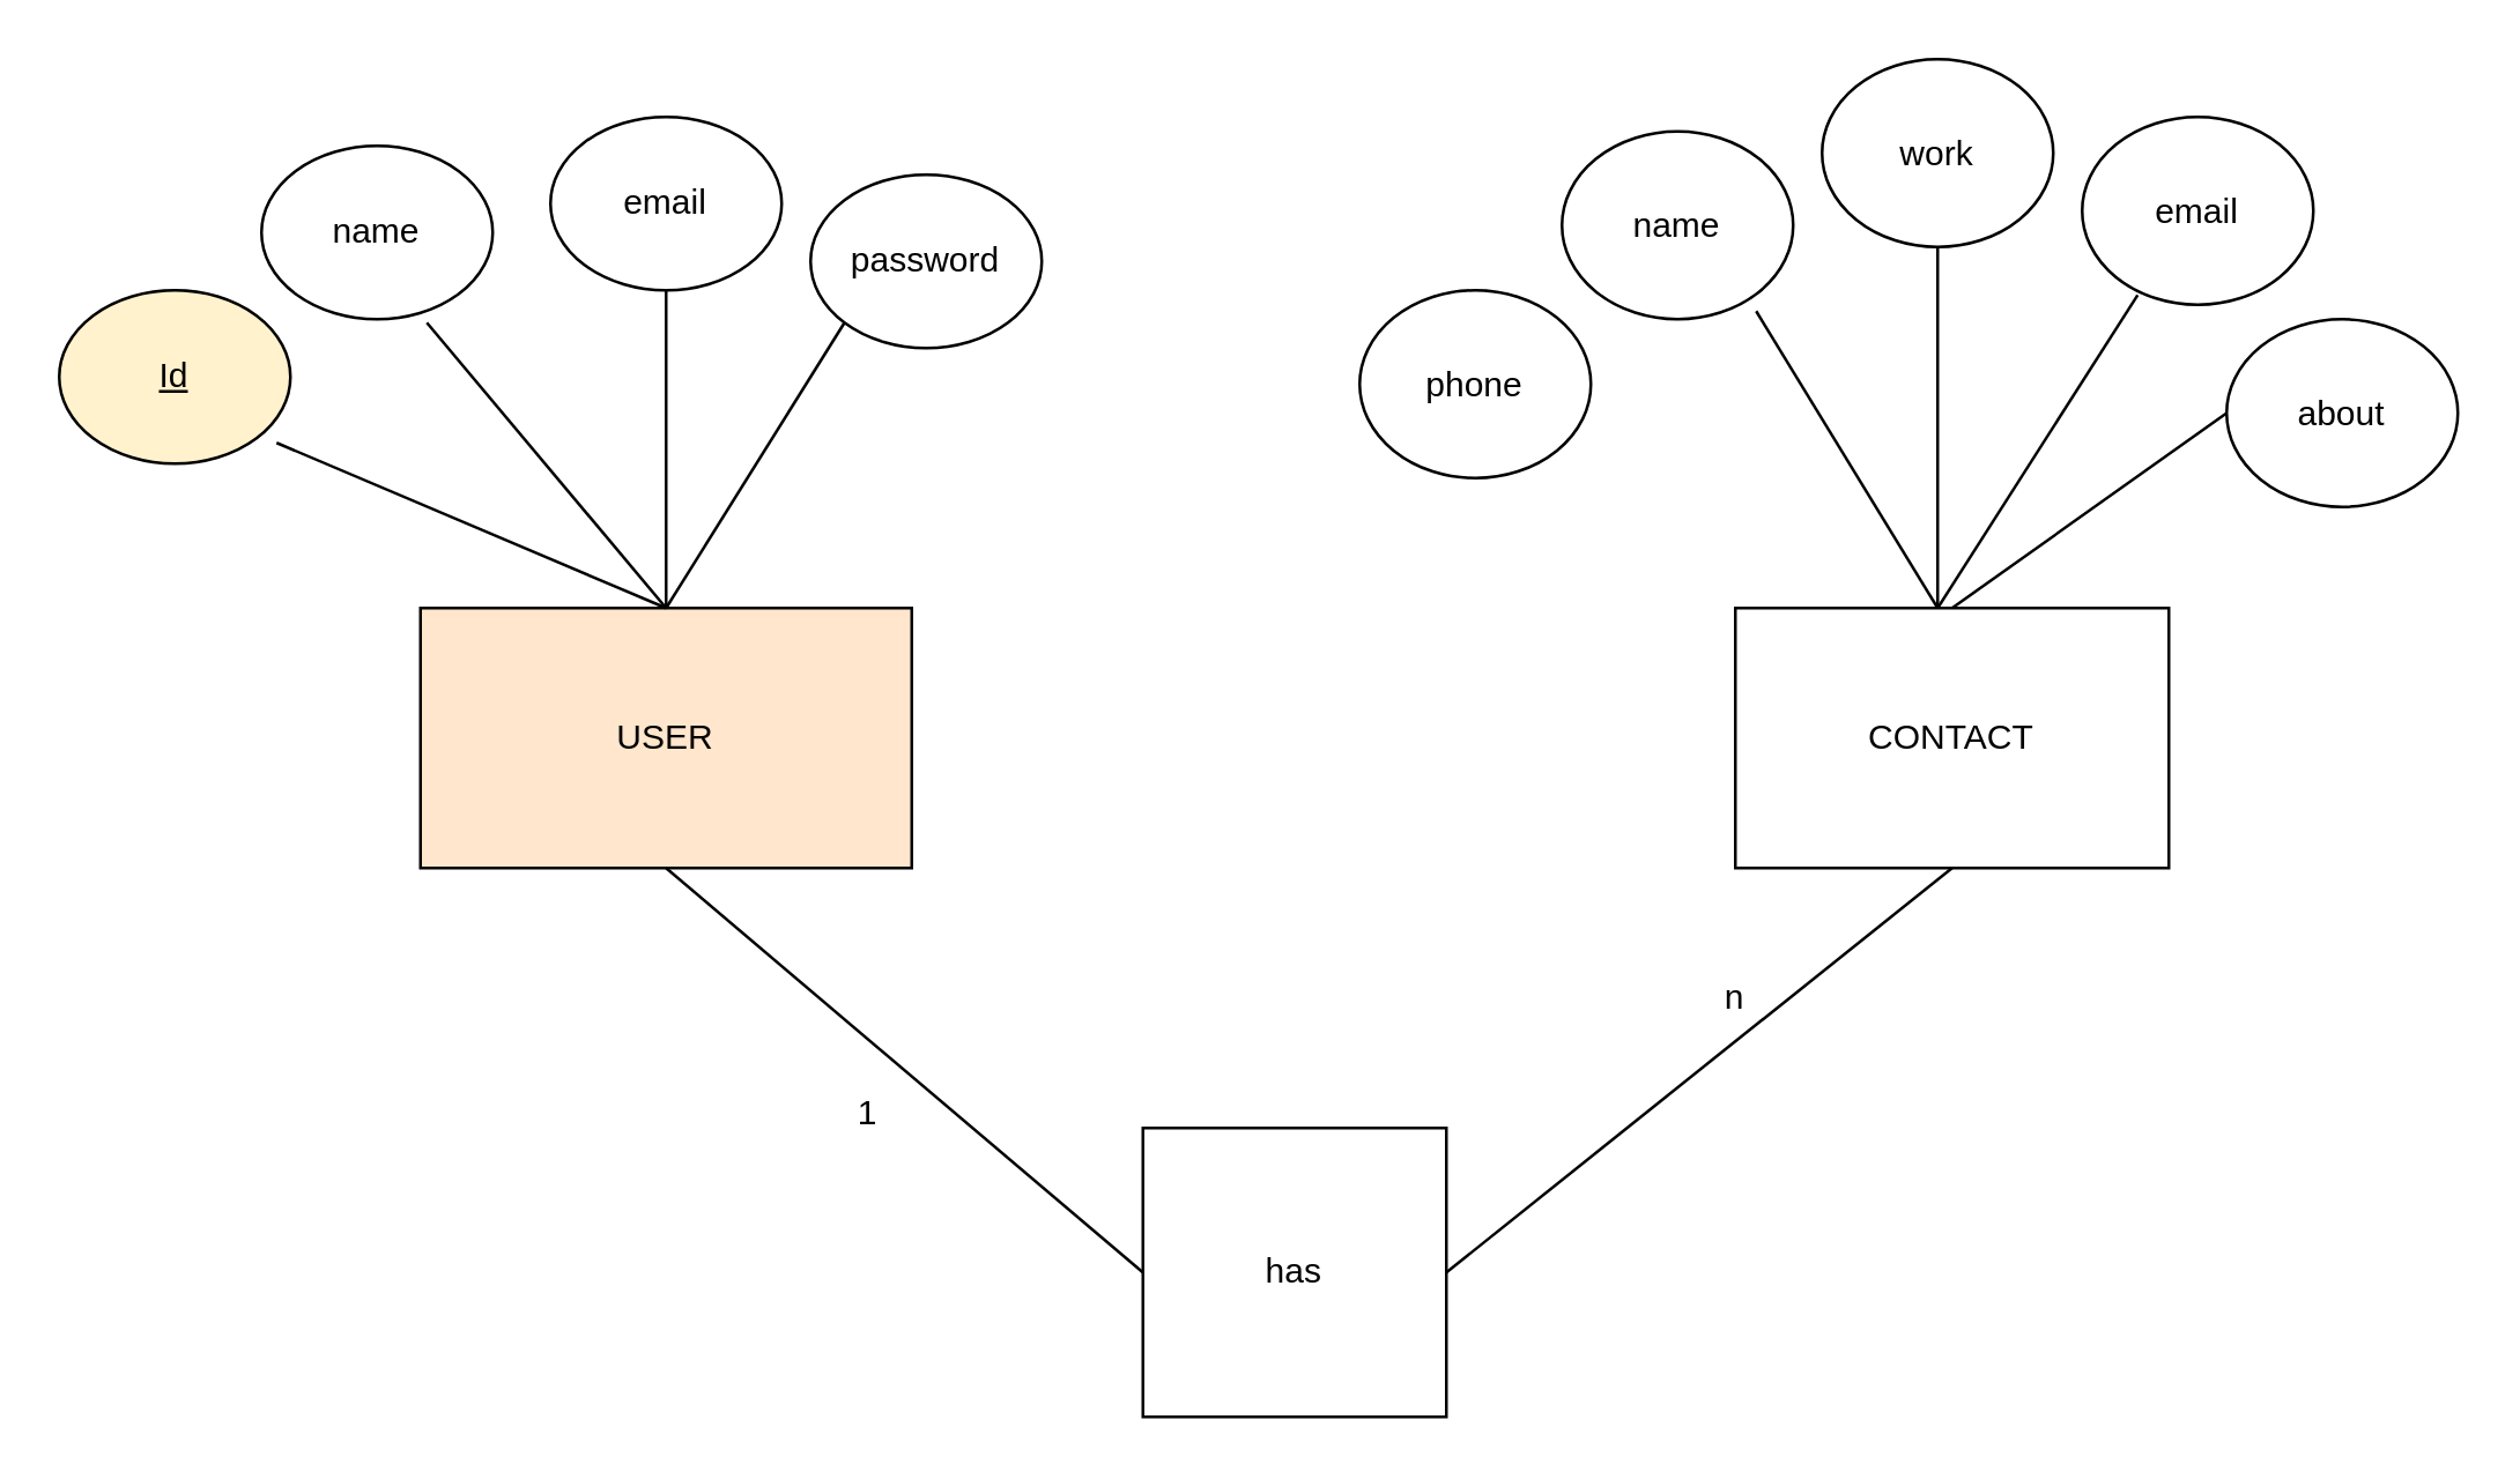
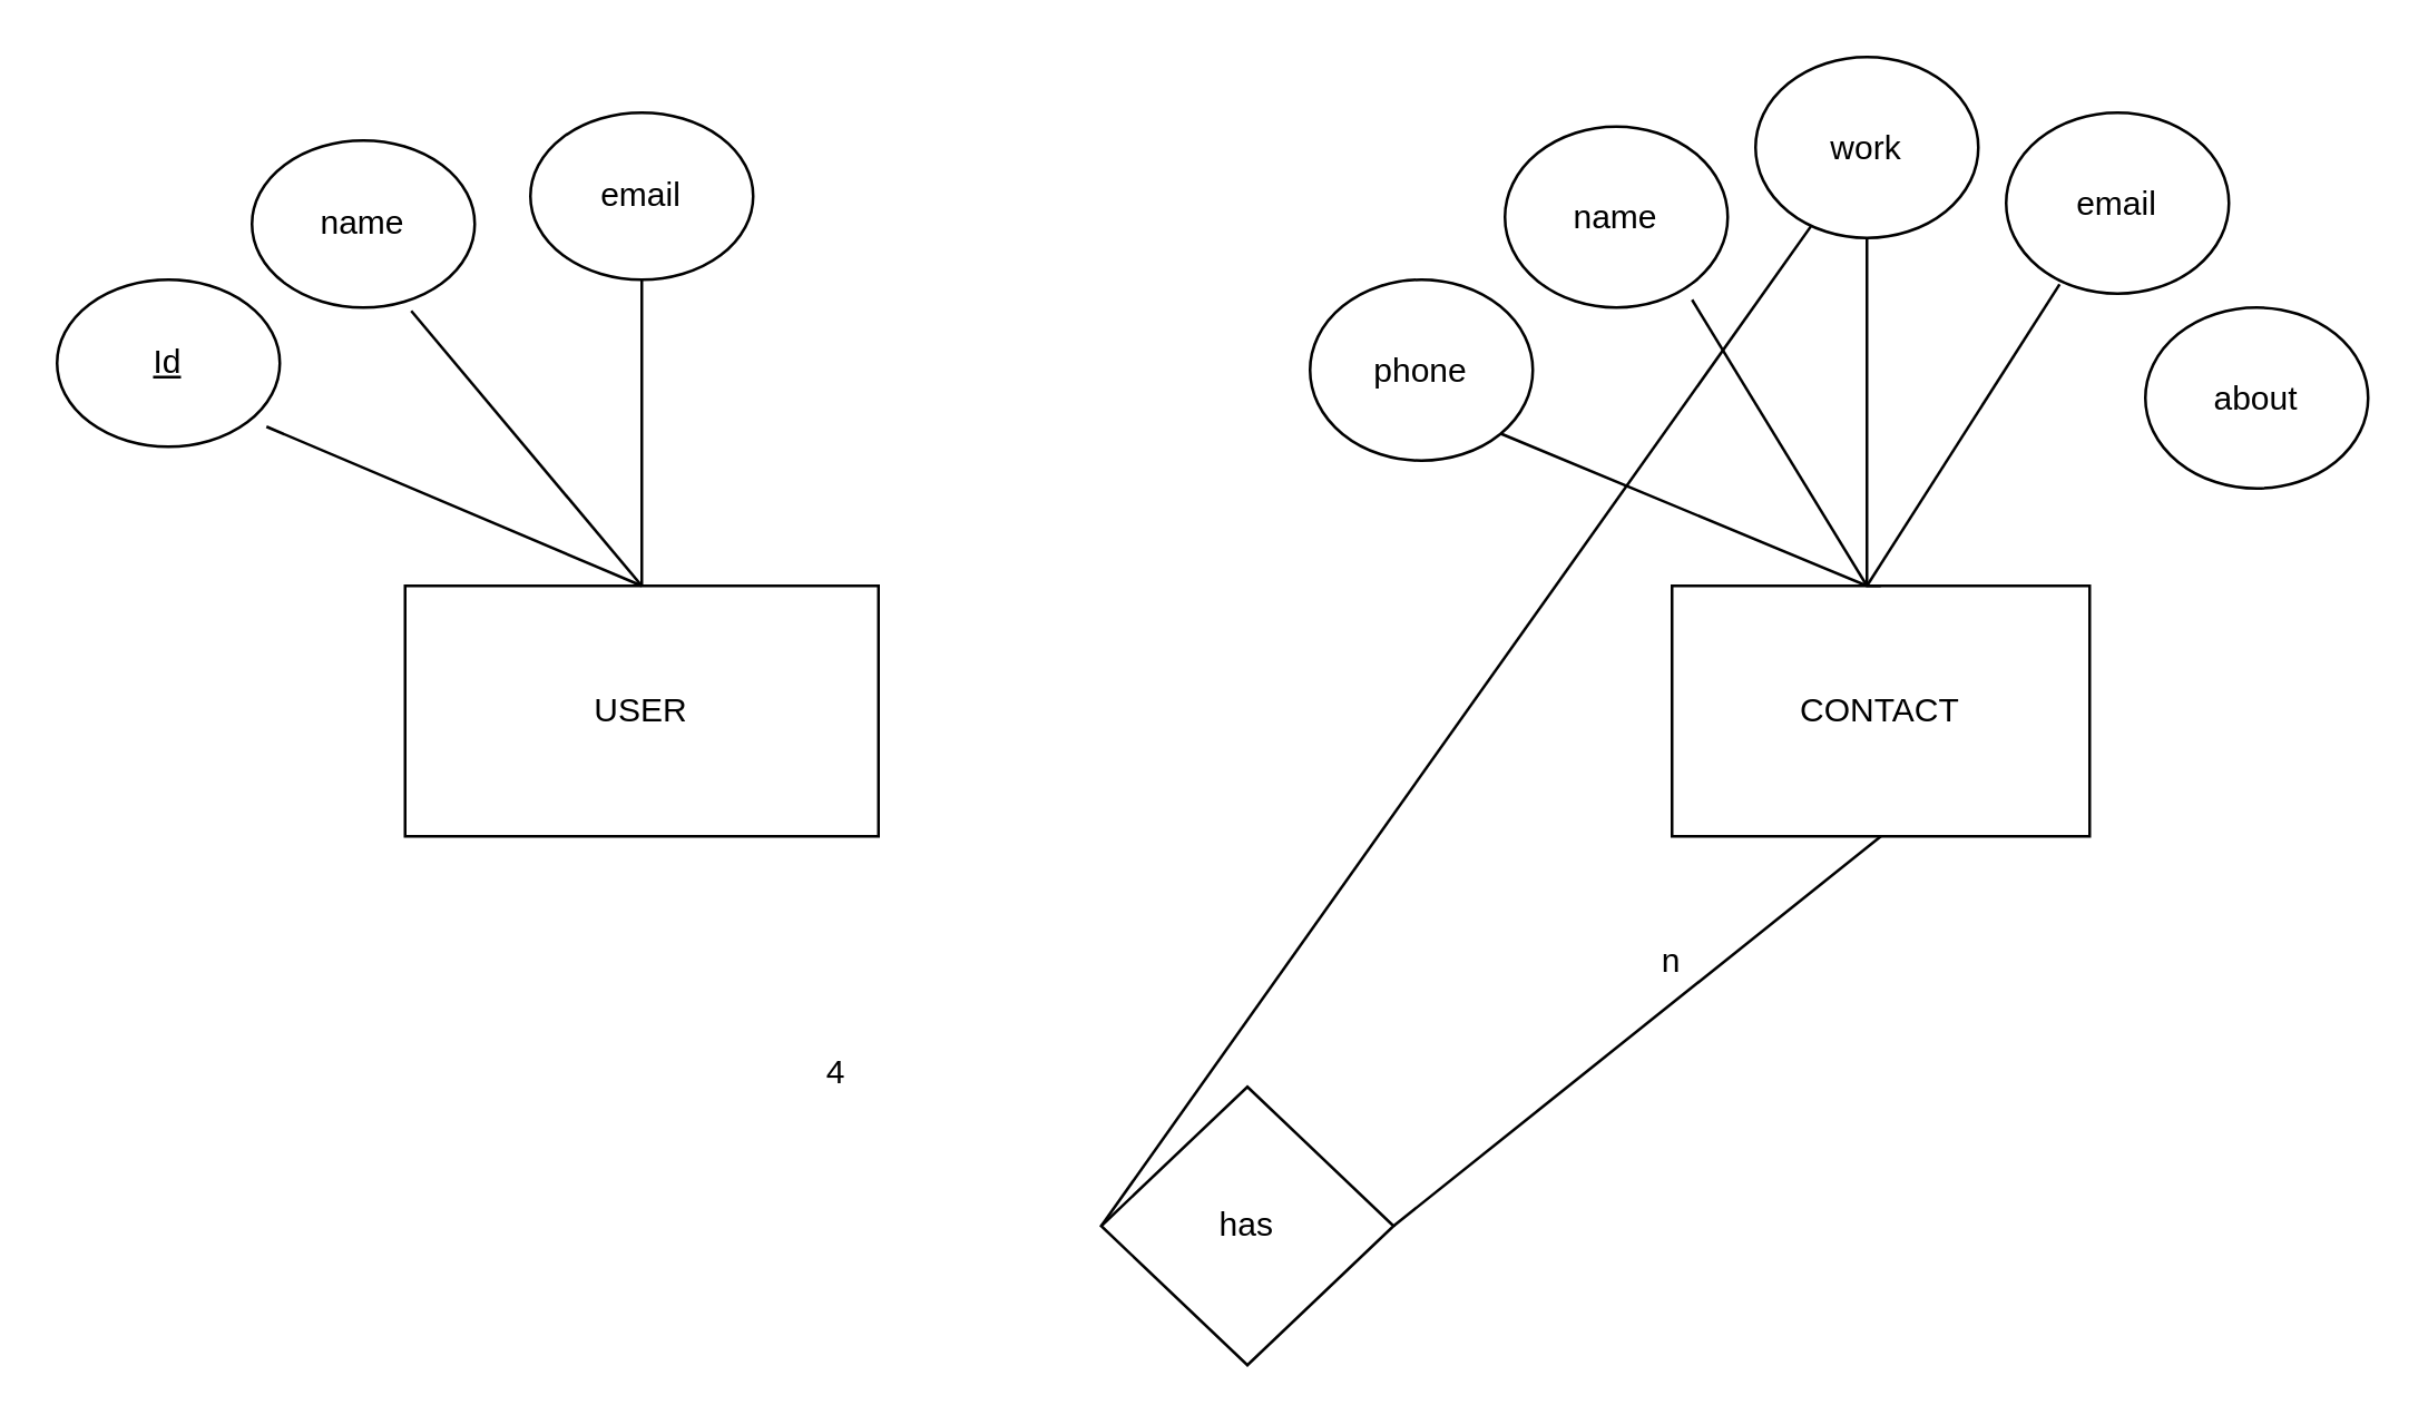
- <mxCell id="7" value="password" style="ellipse;whiteSpace=wrap;html=1;" vertex="1" parent="1"><mxGeometry x="280" y="60" width="80" height="60" as="geometry" /></mxCell>
- <mxCell id="4" value="&lt;u&gt;Id&lt;/u&gt;" style="ellipse;whiteSpace=wrap;html=1;fillColor=#fff2cc;" vertex="1" parent="1"><mxGeometry x="20" y="100" width="80" height="60" as="geometry" /></mxCell>
+ <mxCell id="4" value="&lt;u&gt;Id&lt;/u&gt;" style="ellipse;whiteSpace=wrap;html=1;" vertex="1" parent="1"><mxGeometry x="20" y="100" width="80" height="60" as="geometry" /></mxCell>
- <mxCell id="11" value="" style="endArrow=none;html=1;rounded=0;entryX=0;entryY=1;entryDx=0;entryDy=0;exitX=0.5;exitY=0;exitDx=0;exitDy=0;" edge="1" parent="1" source="2" target="7"><mxGeometry width="50" height="50" relative="1" as="geometry"><mxPoint x="240" y="220" as="sourcePoint" /><mxPoint x="240" y="110" as="targetPoint" /></mxGeometry></mxCell>
- <mxCell id="21" value="" style="endArrow=none;html=1;rounded=0;exitX=0;exitY=0.5;exitDx=0;exitDy=0;entryX=0.5;entryY=0;entryDx=0;entryDy=0;" edge="1" parent="1" source="16" target="3"><mxGeometry width="50" height="50" relative="1" as="geometry"><mxPoint x="749" y="112" as="sourcePoint" /><mxPoint x="670" y="180" as="targetPoint" /></mxGeometry></mxCell>
+ <mxCell id="17" value="" style="endArrow=none;html=1;rounded=0;entryX=0.5;entryY=0;entryDx=0;entryDy=0;exitX=1;exitY=1;exitDx=0;exitDy=0;" edge="1" parent="1" source="12" target="3"><mxGeometry width="50" height="50" relative="1" as="geometry"><mxPoint x="410" y="220" as="sourcePoint" /><mxPoint x="460" y="170" as="targetPoint" /><Array as="points"><mxPoint x="670" y="210" /></Array></mxGeometry></mxCell>
- <mxCell id="2" value="USER" style="rounded=0;whiteSpace=wrap;html=1;fillColor=#ffe6cc;" vertex="1" parent="1"><mxGeometry x="145" y="210" width="170" height="90" as="geometry" /></mxCell>
+ <mxCell id="2" value="USER" style="rounded=0;whiteSpace=wrap;html=1;" vertex="1" parent="1"><mxGeometry x="145" y="210" width="170" height="90" as="geometry" /></mxCell>
- <mxCell id="23" value="" style="endArrow=none;html=1;rounded=0;entryX=0.5;entryY=1;entryDx=0;entryDy=0;exitX=0;exitY=0.5;exitDx=0;exitDy=0;" edge="1" parent="1" source="22" target="2"><mxGeometry width="50" height="50" relative="1" as="geometry"><mxPoint x="410" y="370" as="sourcePoint" /><mxPoint x="460" y="320" as="targetPoint" /></mxGeometry></mxCell>
+ <mxCell id="23" value="" style="endArrow=none;html=1;rounded=0;exitX=0;exitY=0.5;exitDx=0;exitDy=0;" edge="1" parent="1" source="22" target="14"><mxGeometry width="50" height="50" relative="1" as="geometry"><mxPoint x="410" y="370" as="sourcePoint" /><mxPoint x="460" y="320" as="targetPoint" /></mxGeometry></mxCell>
- <mxCell id="25" value="1" style="text;html=1;strokeColor=none;fillColor=none;align=center;verticalAlign=middle;whiteSpace=wrap;rounded=0;" vertex="1" parent="1"><mxGeometry x="270" y="370" width="60" height="30" as="geometry" /></mxCell>
+ <mxCell id="25" value="4" style="text;html=1;strokeColor=none;fillColor=none;align=center;verticalAlign=middle;whiteSpace=wrap;rounded=0;" vertex="1" parent="1"><mxGeometry x="270" y="370" width="60" height="30" as="geometry" /></mxCell>
- <mxCell id="22" value="has" style="whiteSpace=wrap;html=1;rounded=0;" vertex="1" parent="1"><mxGeometry x="395" y="390" width="105" height="100" as="geometry" /></mxCell>
+ <mxCell id="22" value="has" style="rhombus;whiteSpace=wrap;html=1;" vertex="1" parent="1"><mxGeometry x="395" y="390" width="105" height="100" as="geometry" /></mxCell>
